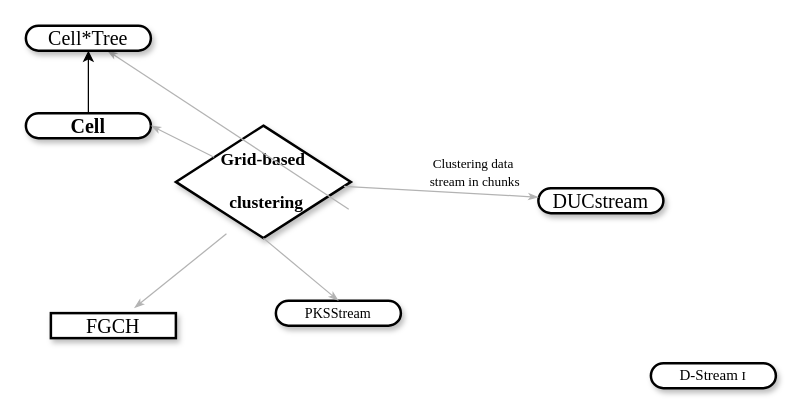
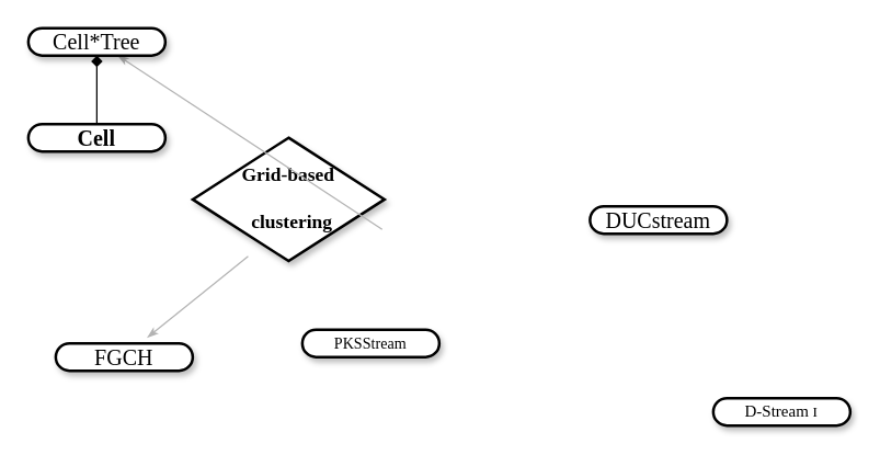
- <mxCell id="7" value="" style="edgeStyle=orthogonalEdgeStyle;rounded=0;orthogonalLoop=1;jettySize=auto;html=1;" edge="1" parent="1" source="8" target="10"><mxGeometry relative="1" as="geometry" /></mxCell>
+ <mxCell id="7" value="" style="edgeStyle=orthogonalEdgeStyle;rounded=0;orthogonalLoop=1;jettySize=auto;html=1;endArrow=diamond;" edge="1" parent="1" source="8" target="10"><mxGeometry relative="1" as="geometry" /></mxCell>
- <mxCell id="9" value="" style="edgeStyle=none;rounded=1;html=1;labelBackgroundColor=none;startArrow=none;startFill=0;startSize=5;endArrow=classicThin;endFill=1;endSize=5;jettySize=auto;orthogonalLoop=1;strokeColor=#B3B3B3;strokeWidth=1;fontFamily=Verdana;fontSize=12;entryX=1;entryY=0.5;entryDx=0;entryDy=0;" edge="1" parent="1" source="2" target="8"><mxGeometry relative="1" as="geometry"><mxPoint x="231.407" y="91.616" as="sourcePoint" /><mxPoint x="204.348" y="30" as="targetPoint" /></mxGeometry></mxCell>
- <mxCell id="5" value="&lt;br&gt;&lt;br&gt;&lt;br&gt;&lt;div&gt;&lt;span style=&quot;font-size: 7.97pt ; font-family: &amp;#34;cmr8&amp;#34; ; color: rgb(0 , 0 , 0)&quot;&gt;Clustering data&amp;nbsp;&lt;/span&gt;&lt;/div&gt;&lt;div&gt;&lt;span style=&quot;font-size: 7.97pt ; font-family: &amp;#34;cmr8&amp;#34; ; color: rgb(0 , 0 , 0)&quot;&gt;stream in chunks&lt;/span&gt;&lt;/div&gt;&lt;br&gt;&lt;br&gt;" style="edgeStyle=none;rounded=1;html=1;labelBackgroundColor=none;startArrow=none;startFill=0;startSize=5;endArrow=classicThin;endFill=1;endSize=5;jettySize=auto;orthogonalLoop=1;strokeColor=#B3B3B3;strokeWidth=1;fontFamily=Verdana;fontSize=12" edge="1" parent="1" source="2" target="4"><mxGeometry x="0.316" y="24" relative="1" as="geometry"><mxPoint as="offset" /></mxGeometry></mxCell>
- <mxCell id="14" value="" style="edgeStyle=none;rounded=1;html=1;labelBackgroundColor=none;startArrow=none;startFill=0;startSize=5;endArrow=classicThin;endFill=1;endSize=5;jettySize=auto;orthogonalLoop=1;strokeColor=#B3B3B3;strokeWidth=1;fontFamily=Verdana;fontSize=12;entryX=0.5;entryY=0;entryDx=0;entryDy=0;exitX=0.5;exitY=1;exitDx=0;exitDy=0;" edge="1" parent="1" source="2" target="13"><mxGeometry relative="1" as="geometry"><mxPoint x="190.46" y="196.58" as="sourcePoint" /><mxPoint x="116.8" y="255.8" as="targetPoint" /></mxGeometry></mxCell>
- <mxCell id="11" value="&lt;p class=&quot;MsoNormal&quot;&gt;&lt;span style=&quot;font-family: &amp;#34;helvetica&amp;#34; ; text-align: left&quot;&gt;&lt;span style=&quot;font-size: 12pt&quot;&gt;&lt;font face=&quot;Calibri&quot;&gt;FGCH&lt;/font&gt;&lt;/span&gt;&lt;/span&gt;&lt;br&gt;&lt;/p&gt;" style="whiteSpace=wrap;html=1;shadow=1;comic=0;labelBackgroundColor=none;strokeWidth=2;fontFamily=Verdana;fontSize=12;align=center;arcSize=50;rounded=0;" vertex="1" parent="1"><mxGeometry x="40" y="250" width="100" height="20" as="geometry" /></mxCell>
+ <mxCell id="11" value="&lt;p class=&quot;MsoNormal&quot;&gt;&lt;span style=&quot;font-family: &amp;#34;helvetica&amp;#34; ; text-align: left&quot;&gt;&lt;span style=&quot;font-size: 12pt&quot;&gt;&lt;font face=&quot;Calibri&quot;&gt;FGCH&lt;/font&gt;&lt;/span&gt;&lt;/span&gt;&lt;br&gt;&lt;/p&gt;" style="whiteSpace=wrap;html=1;rounded=1;shadow=1;comic=0;labelBackgroundColor=none;strokeWidth=2;fontFamily=Verdana;fontSize=12;align=center;arcSize=50;" vertex="1" parent="1"><mxGeometry x="40" y="250" width="100" height="20" as="geometry" /></mxCell>
